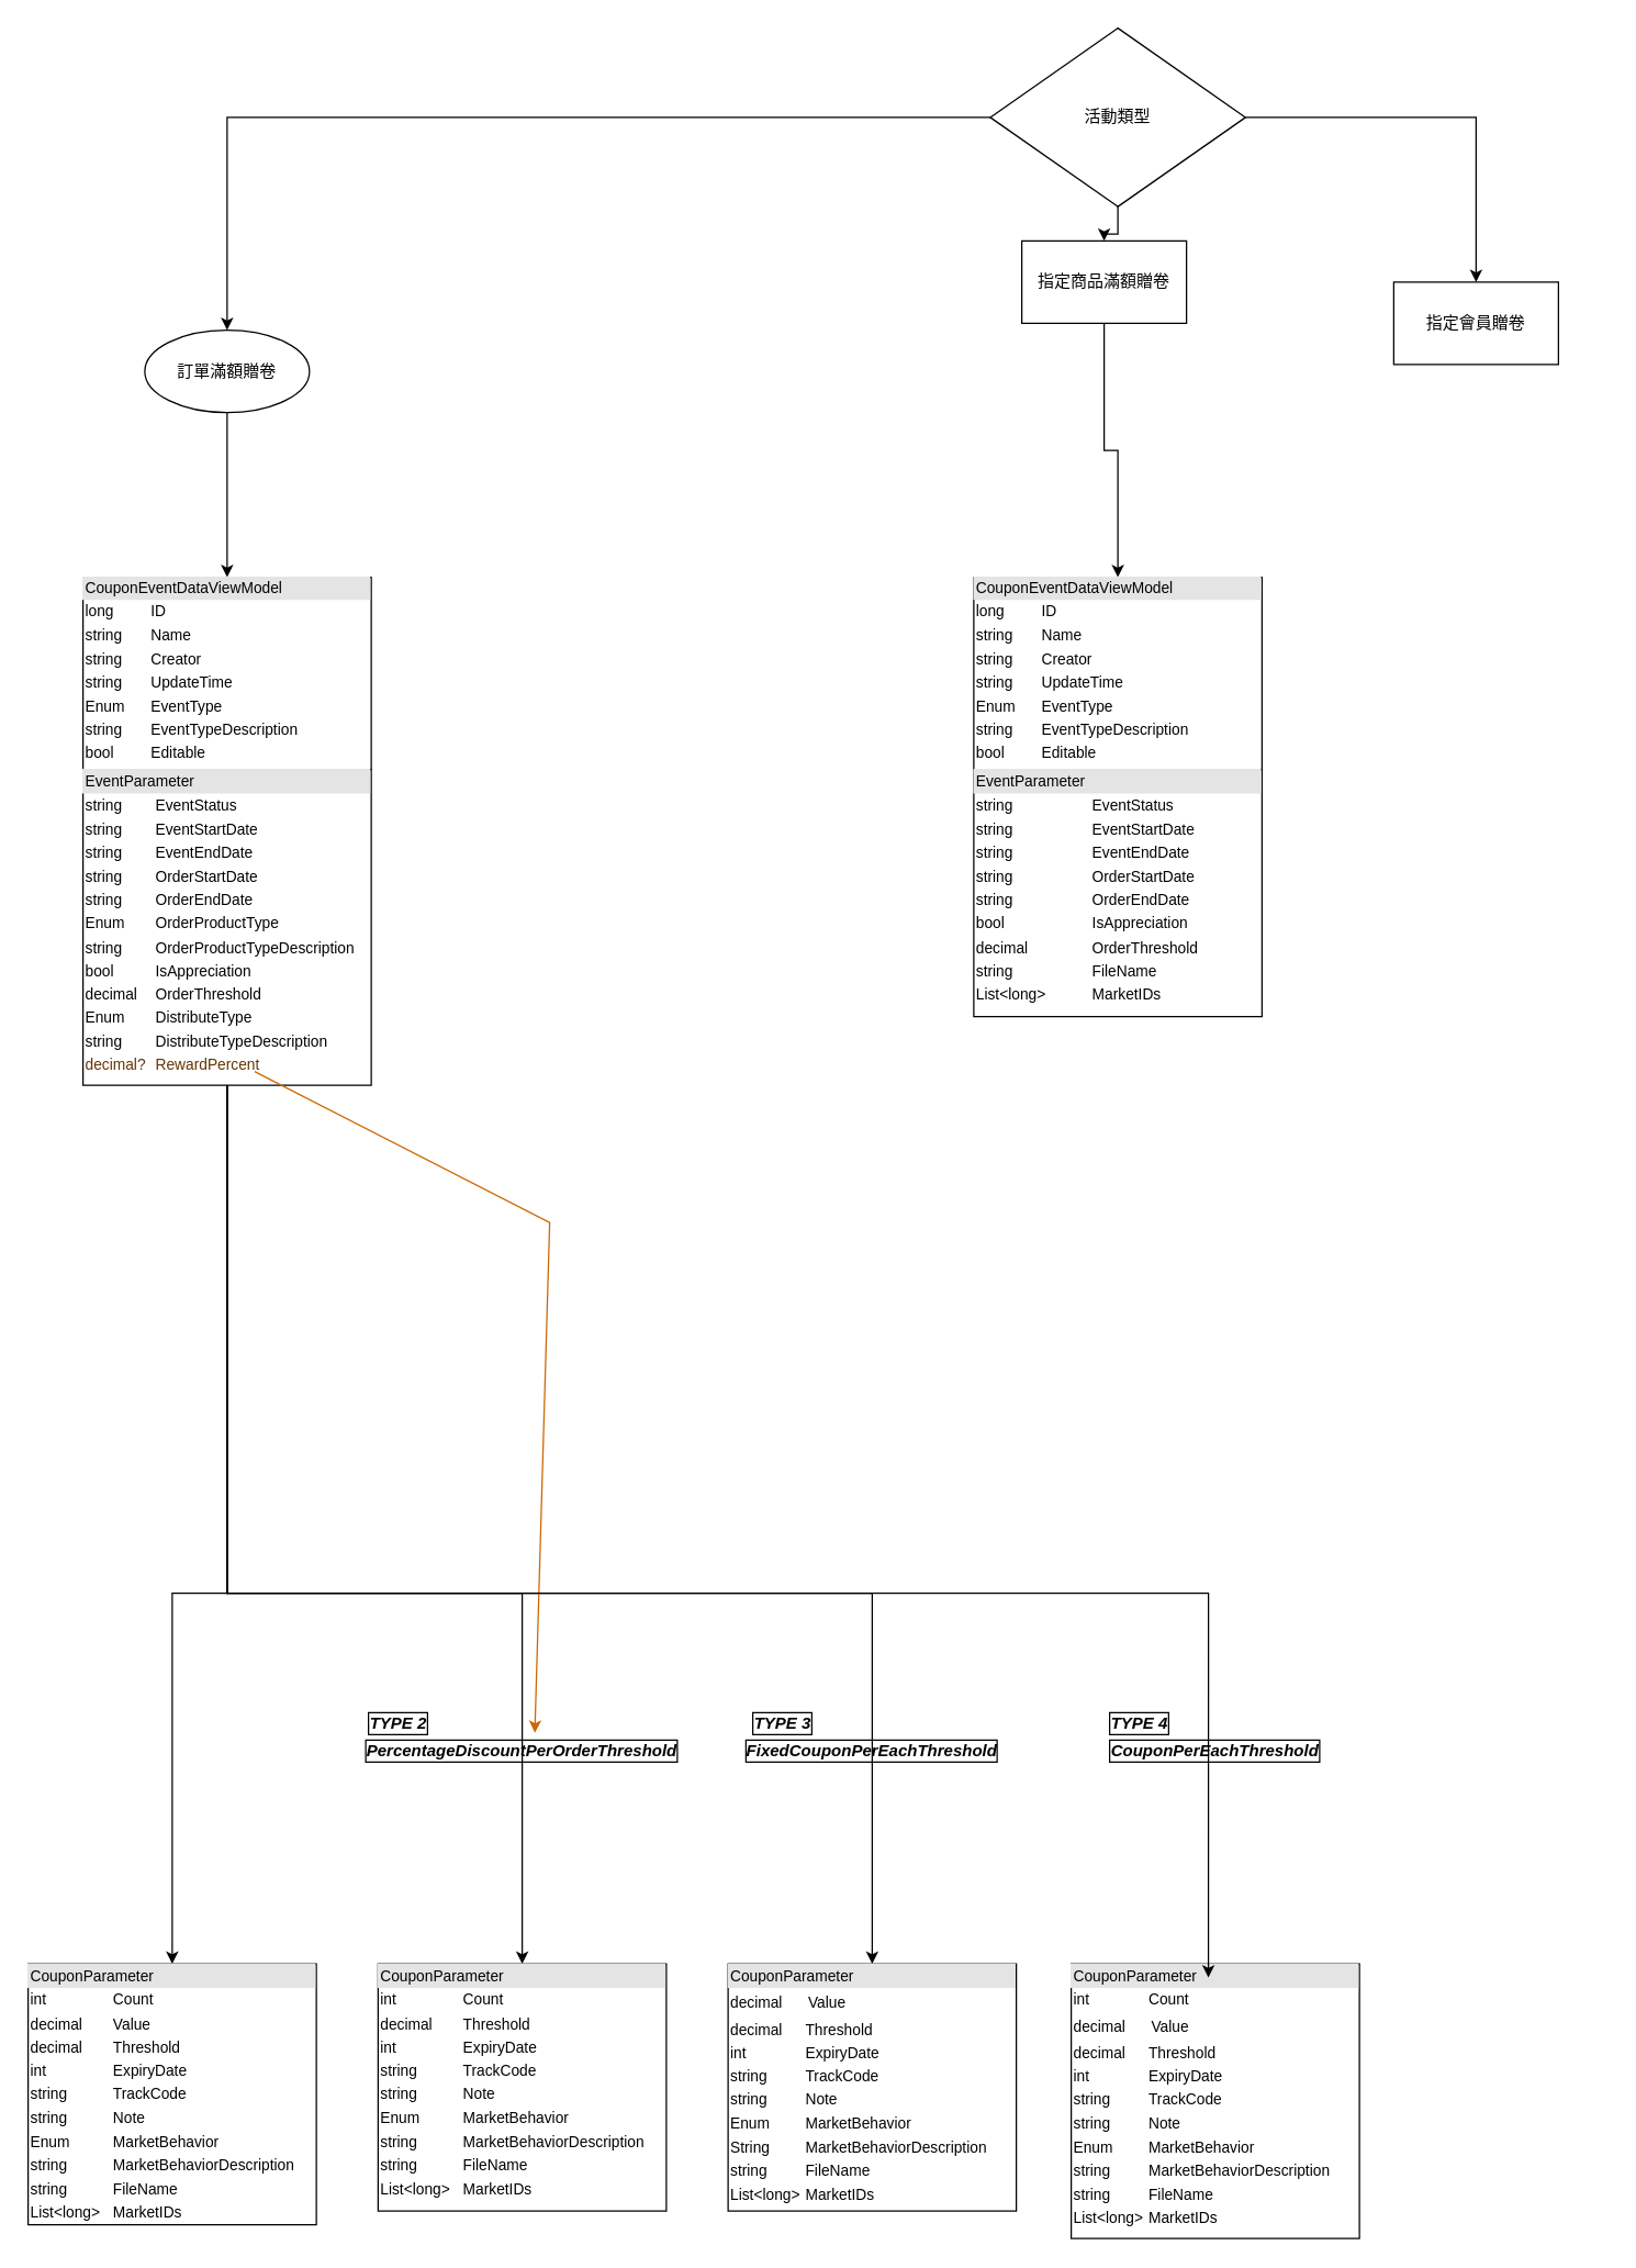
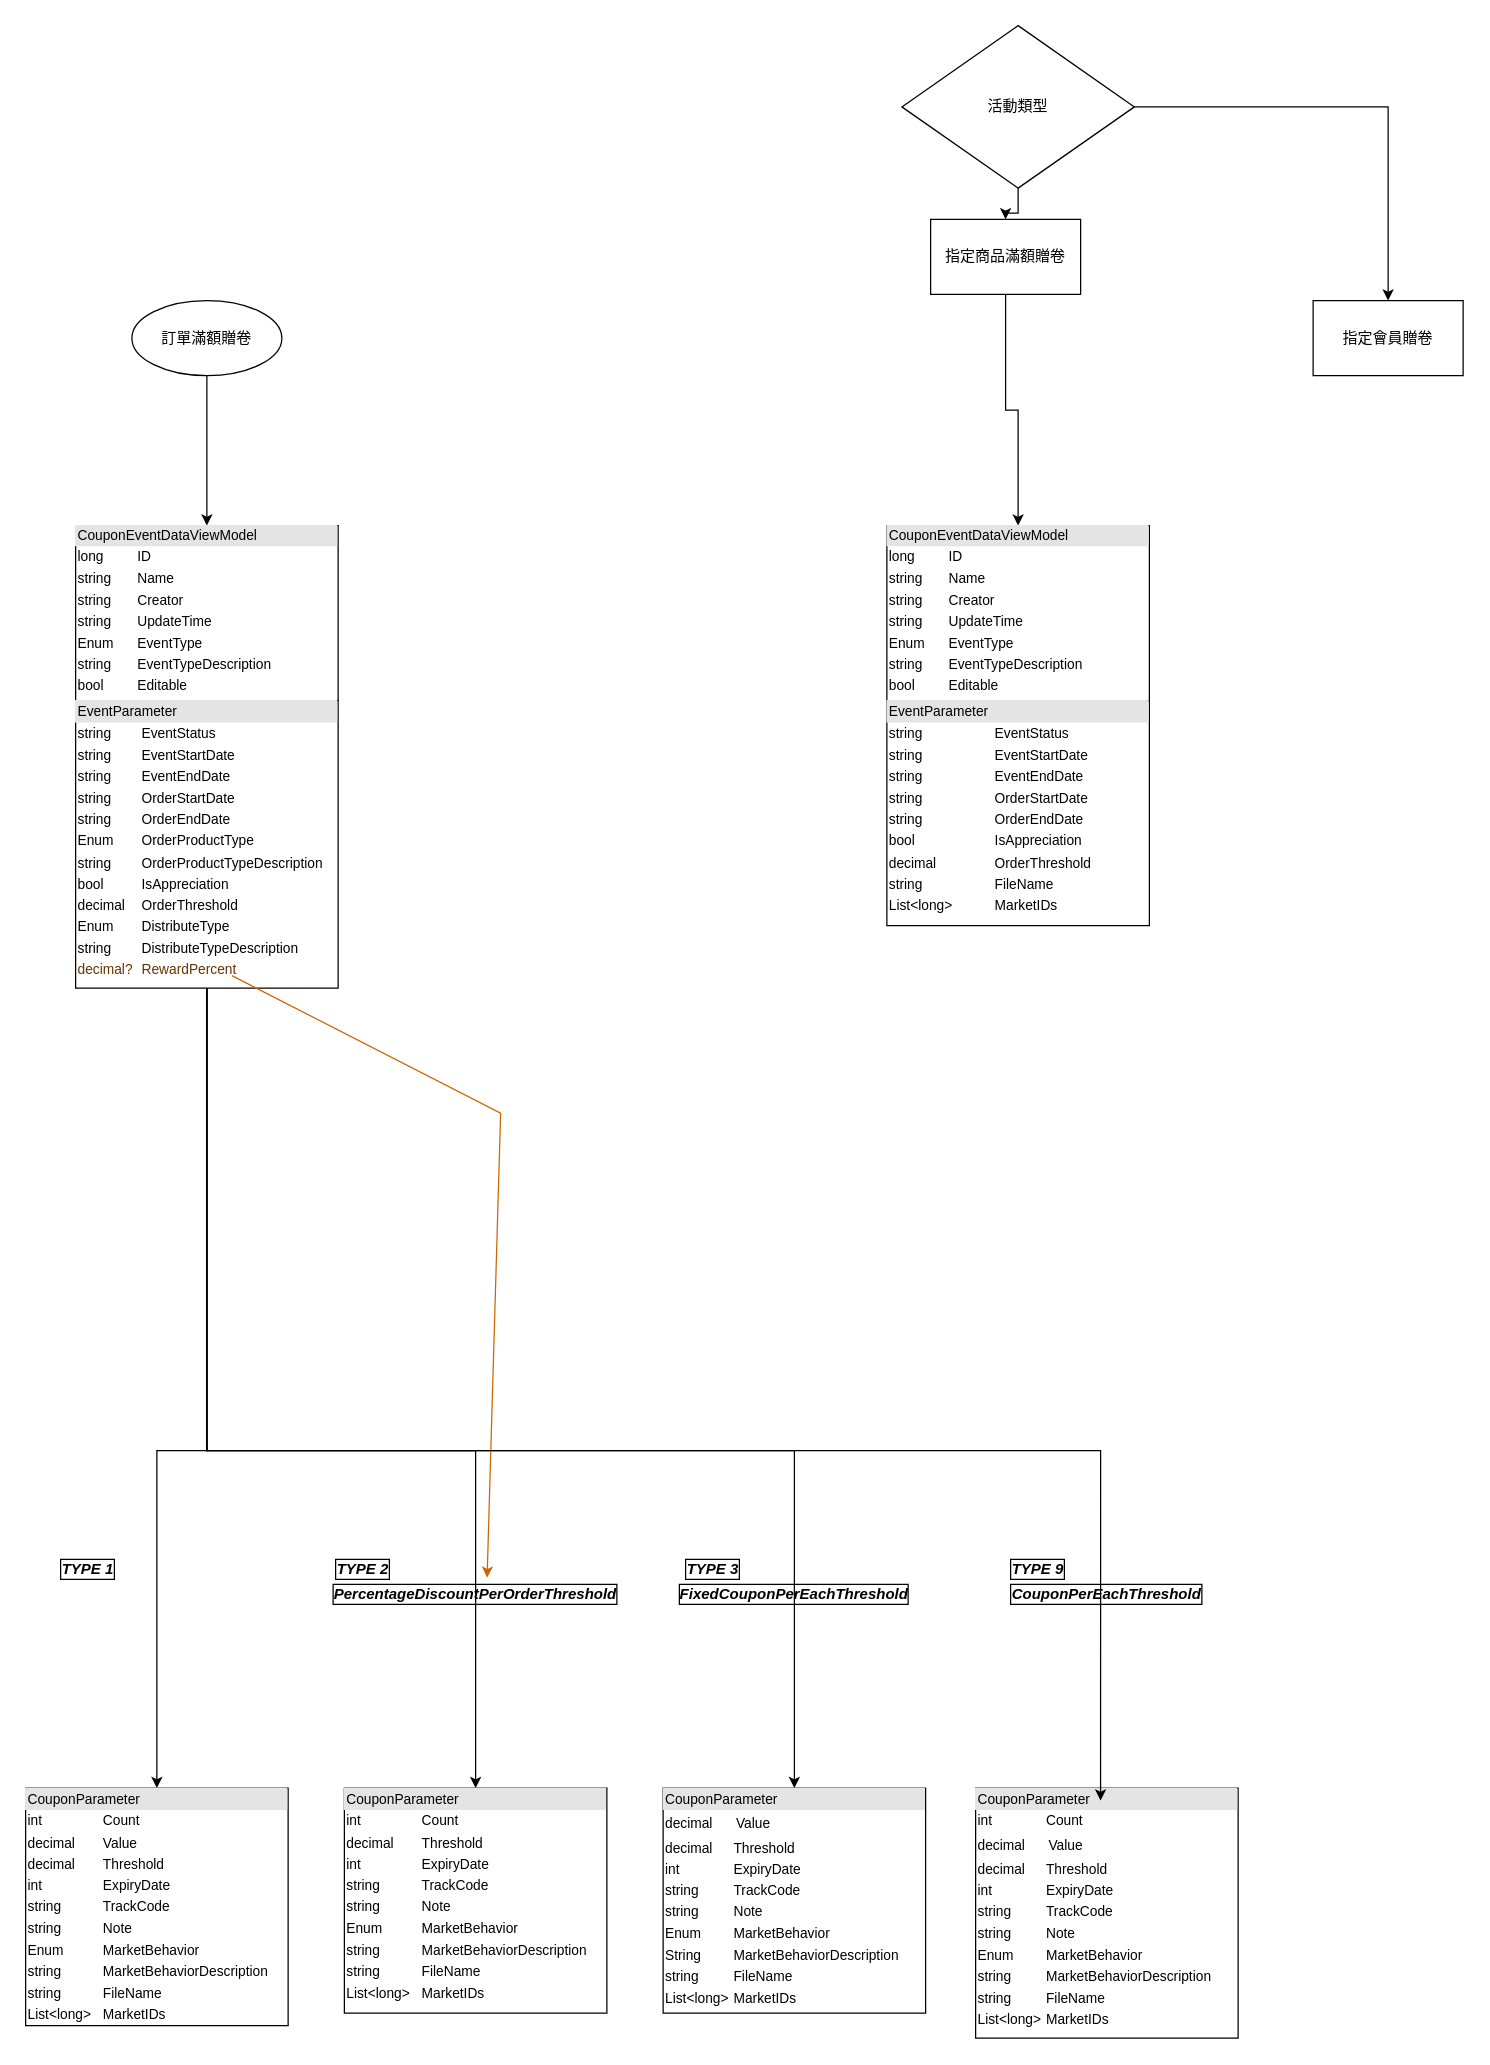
- <mxCell id="2" style="edgeStyle=orthogonalEdgeStyle;rounded=0;orthogonalLoop=1;jettySize=auto;html=1;" edge="1" parent="1" source="5" target="7"><mxGeometry relative="1" as="geometry" /></mxCell>
- <mxCell id="10" value="指定會員贈卷" style="rounded=0;whiteSpace=wrap;html=1;" vertex="1" parent="1"><mxGeometry x="1015" y="205" width="120" height="60" as="geometry" /></mxCell>
+ <mxCell id="10" value="指定會員贈卷" style="rounded=0;whiteSpace=wrap;html=1;" vertex="1" parent="1"><mxGeometry x="1050" y="240" width="120" height="60" as="geometry" /></mxCell>
+ <mxCell id="20" value="TYPE 1" style="text;html=1;align=center;verticalAlign=middle;whiteSpace=wrap;rounded=0;fontStyle=3;labelBackgroundColor=none;labelBorderColor=default;" vertex="1" parent="1"><mxGeometry x="40" y="1240" width="60" height="30" as="geometry" /></mxCell>
- <mxCell id="23" value="TYPE 4" style="text;html=1;align=center;verticalAlign=middle;whiteSpace=wrap;rounded=0;fontStyle=3;labelBackgroundColor=none;labelBorderColor=default;" vertex="1" parent="1"><mxGeometry x="800" y="1240" width="60" height="30" as="geometry" /></mxCell>
+ <mxCell id="23" value="TYPE 9" style="text;html=1;align=center;verticalAlign=middle;whiteSpace=wrap;rounded=0;fontStyle=3;labelBackgroundColor=none;labelBorderColor=default;" vertex="1" parent="1"><mxGeometry x="800" y="1240" width="60" height="30" as="geometry" /></mxCell>
